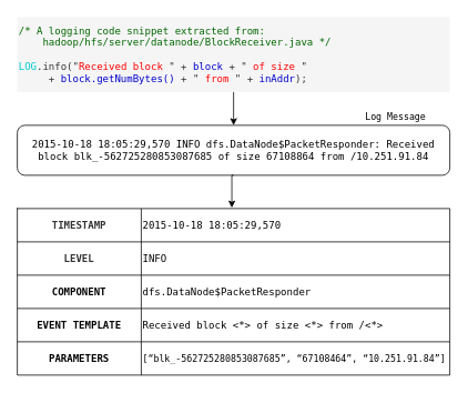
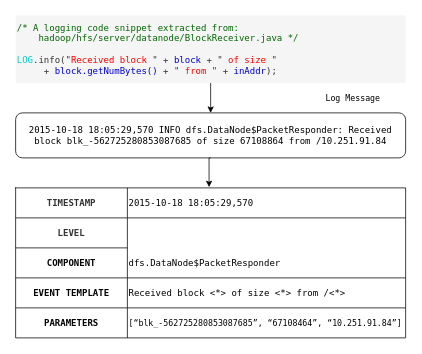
- <mxCell id="22" value="Log Message" style="text;html=1;strokeColor=none;fillColor=none;align=center;verticalAlign=middle;whiteSpace=wrap;rounded=0;fontFamily=Monospace;fontSize=11;" parent="1" vertex="1"><mxGeometry x="410" y="130" width="130" height="20" as="geometry" /></mxCell>
+ <mxCell id="22" value="Log Message" style="text;html=1;strokeColor=none;fillColor=none;align=center;verticalAlign=middle;whiteSpace=wrap;rounded=0;fontFamily=Monospace;fontSize=11;" parent="1" vertex="1"><mxGeometry x="405" y="120" width="130" height="20" as="geometry" /></mxCell>
- <mxCell id="12" value="INFO" style="shape=partialRectangle;html=1;whiteSpace=wrap;connectable=0;overflow=hidden;fillColor=none;top=0;left=0;bottom=0;right=0;align=left;fontFamily=Monospace;" parent="10" vertex="1"><mxGeometry x="149" width="371" height="40" as="geometry" /></mxCell>
